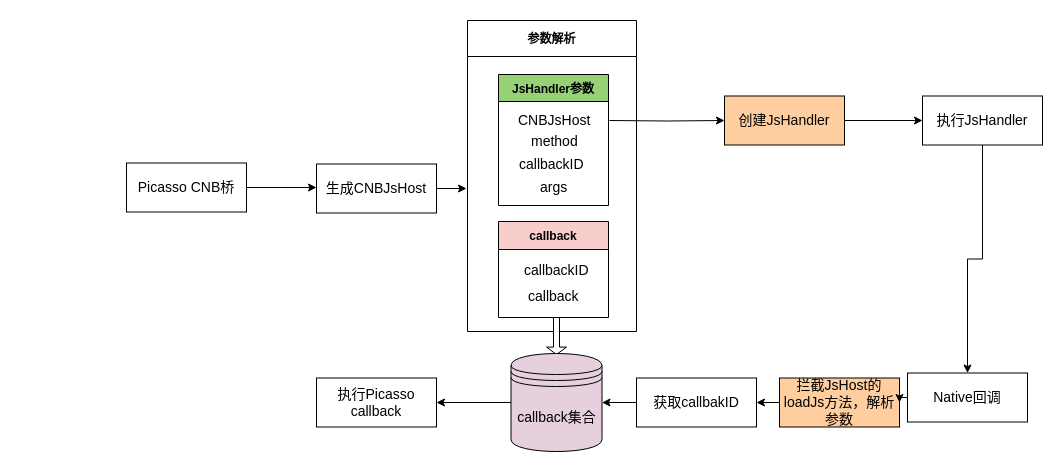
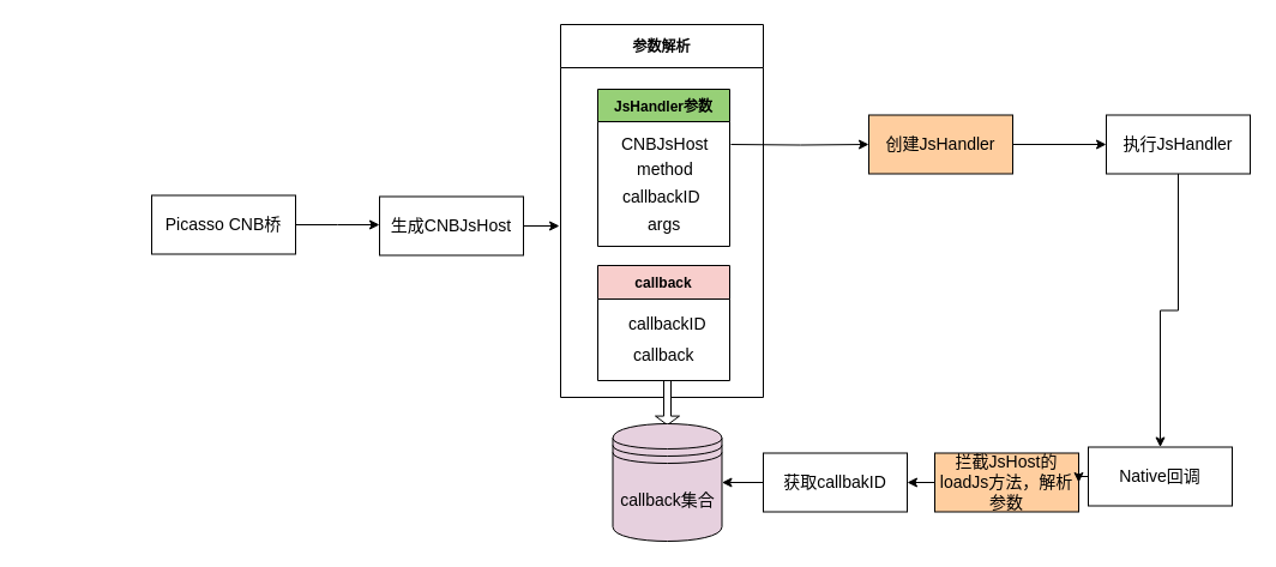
- <mxCell id="22" value="&lt;span style=&quot;font-size: 14px&quot;&gt;执行Picasso callback&lt;/span&gt;" style="rounded=0;whiteSpace=wrap;html=1;" parent="2" vertex="1"><mxGeometry x="296" y="357.5" width="120" height="49" as="geometry" /></mxCell>
- <mxCell id="23" style="edgeStyle=orthogonalEdgeStyle;rounded=0;orthogonalLoop=1;jettySize=auto;html=1;exitX=0;exitY=0.5;exitDx=0;exitDy=0;entryX=1;entryY=0.5;entryDx=0;entryDy=0;" parent="2" source="21" target="22" edge="1"><mxGeometry relative="1" as="geometry" /></mxCell>
